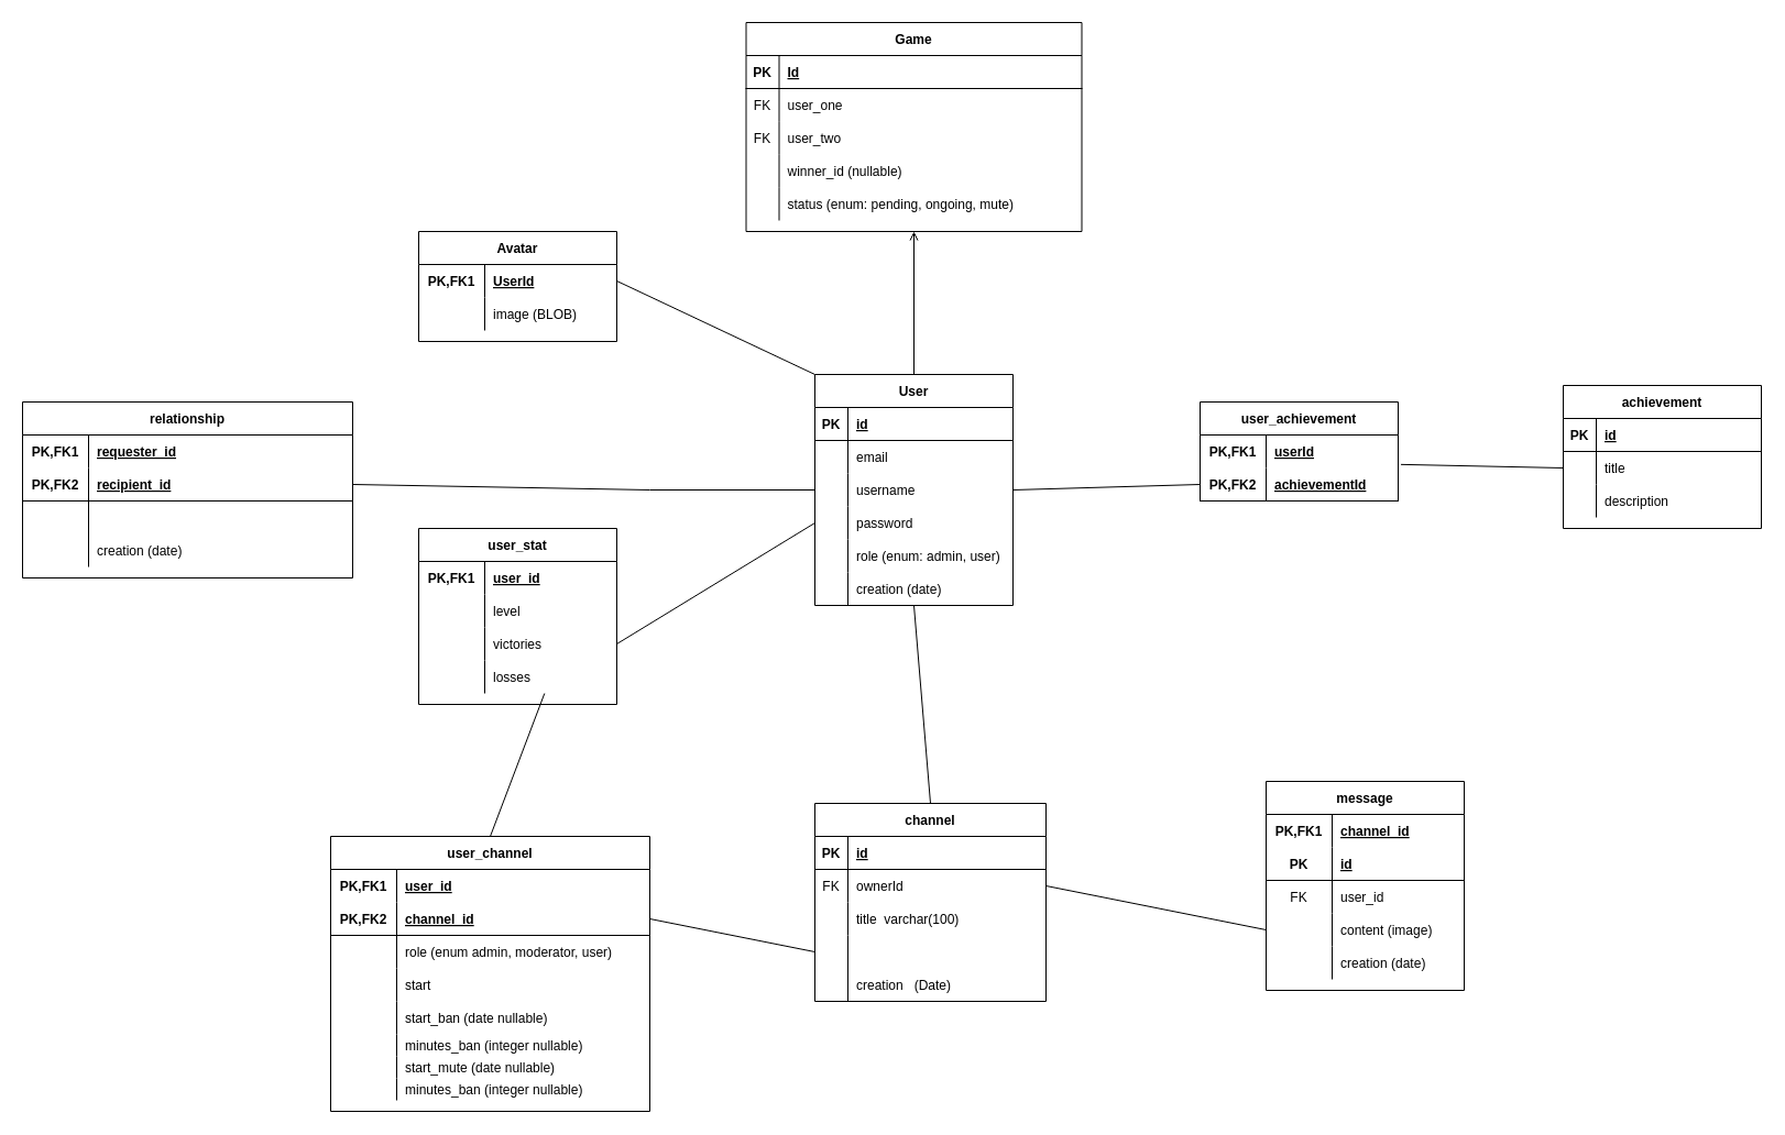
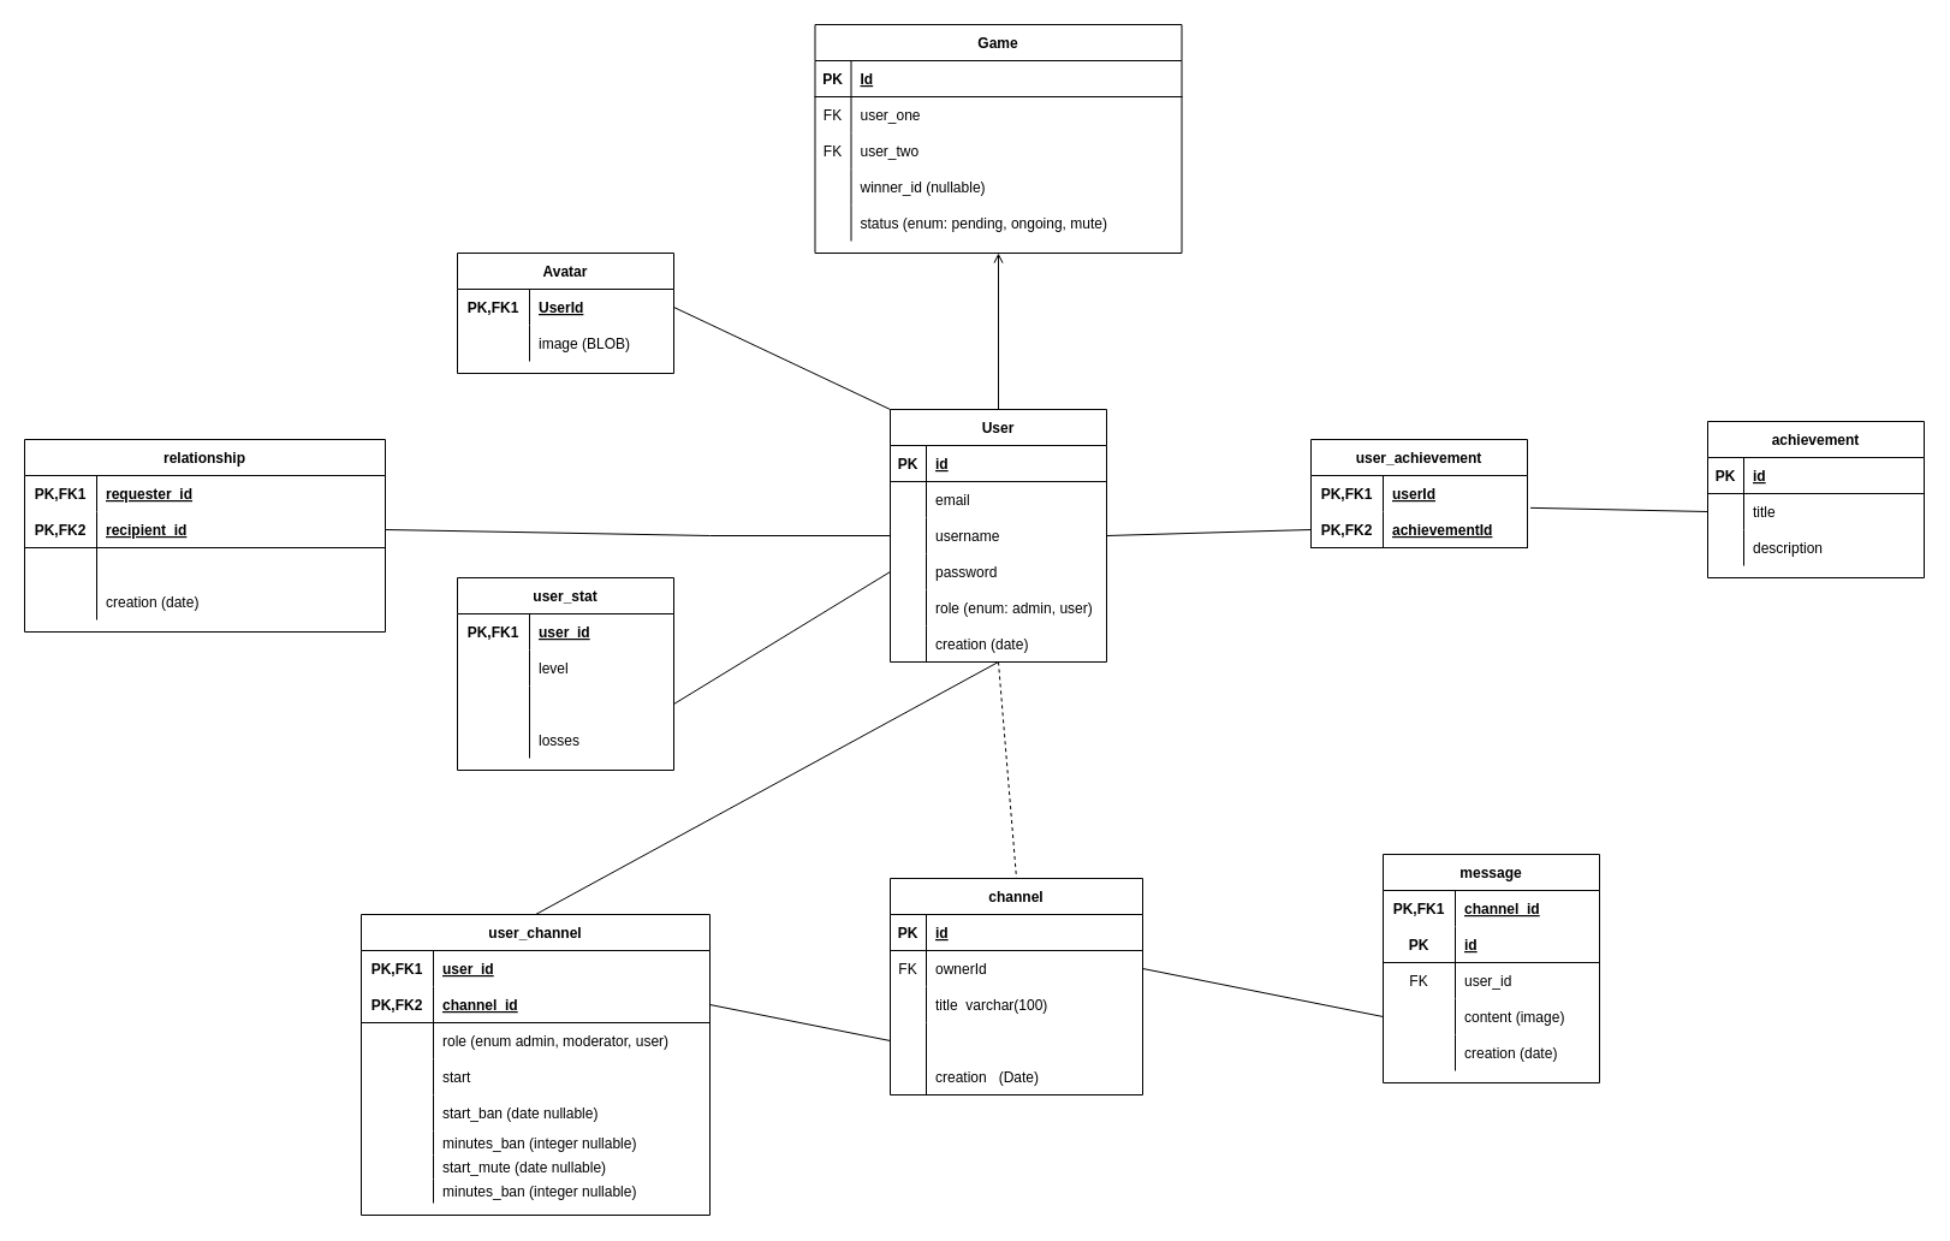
- <mxCell id="139" value="victories" style="shape=partialRectangle;connectable=0;fillColor=none;top=0;left=0;bottom=0;right=0;align=left;spacingLeft=6;overflow=hidden;" parent="137" vertex="1"><mxGeometry x="60" width="120" height="30" as="geometry" /></mxCell>
- <mxCell id="68" value="" style="endArrow=none;html=1;rounded=0;exitX=0.5;exitY=1;exitDx=0;exitDy=0;entryX=0.5;entryY=0;entryDx=0;entryDy=0;" parent="1" source="2" target="53" edge="1"><mxGeometry relative="1" as="geometry"><mxPoint x="920" y="160" as="sourcePoint" /><mxPoint x="1060" y="240" as="targetPoint" /></mxGeometry></mxCell>
+ <mxCell id="68" value="" style="endArrow=none;html=1;rounded=0;exitX=0.5;exitY=1;exitDx=0;exitDy=0;entryX=0.5;entryY=0;entryDx=0;entryDy=0;dashed=1;" parent="1" source="2" target="53" edge="1"><mxGeometry relative="1" as="geometry"><mxPoint x="920" y="160" as="sourcePoint" /><mxPoint x="1060" y="240" as="targetPoint" /></mxGeometry></mxCell>
- <mxCell id="111" value="" style="endArrow=none;html=1;rounded=0;exitX=0.5;exitY=0;exitDx=0;exitDy=0;" parent="1" source="86" target="142" edge="1"><mxGeometry relative="1" as="geometry"><mxPoint x="650" y="450" as="sourcePoint" /><mxPoint x="1100" y="250" as="targetPoint" /></mxGeometry></mxCell>
+ <mxCell id="111" value="" style="endArrow=none;html=1;rounded=0;exitX=0.5;exitY=0;exitDx=0;exitDy=0;entryX=0.5;entryY=1;entryDx=0;entryDy=0;" parent="1" source="86" target="2" edge="1"><mxGeometry relative="1" as="geometry"><mxPoint x="650" y="450" as="sourcePoint" /><mxPoint x="1100" y="250" as="targetPoint" /></mxGeometry></mxCell>
